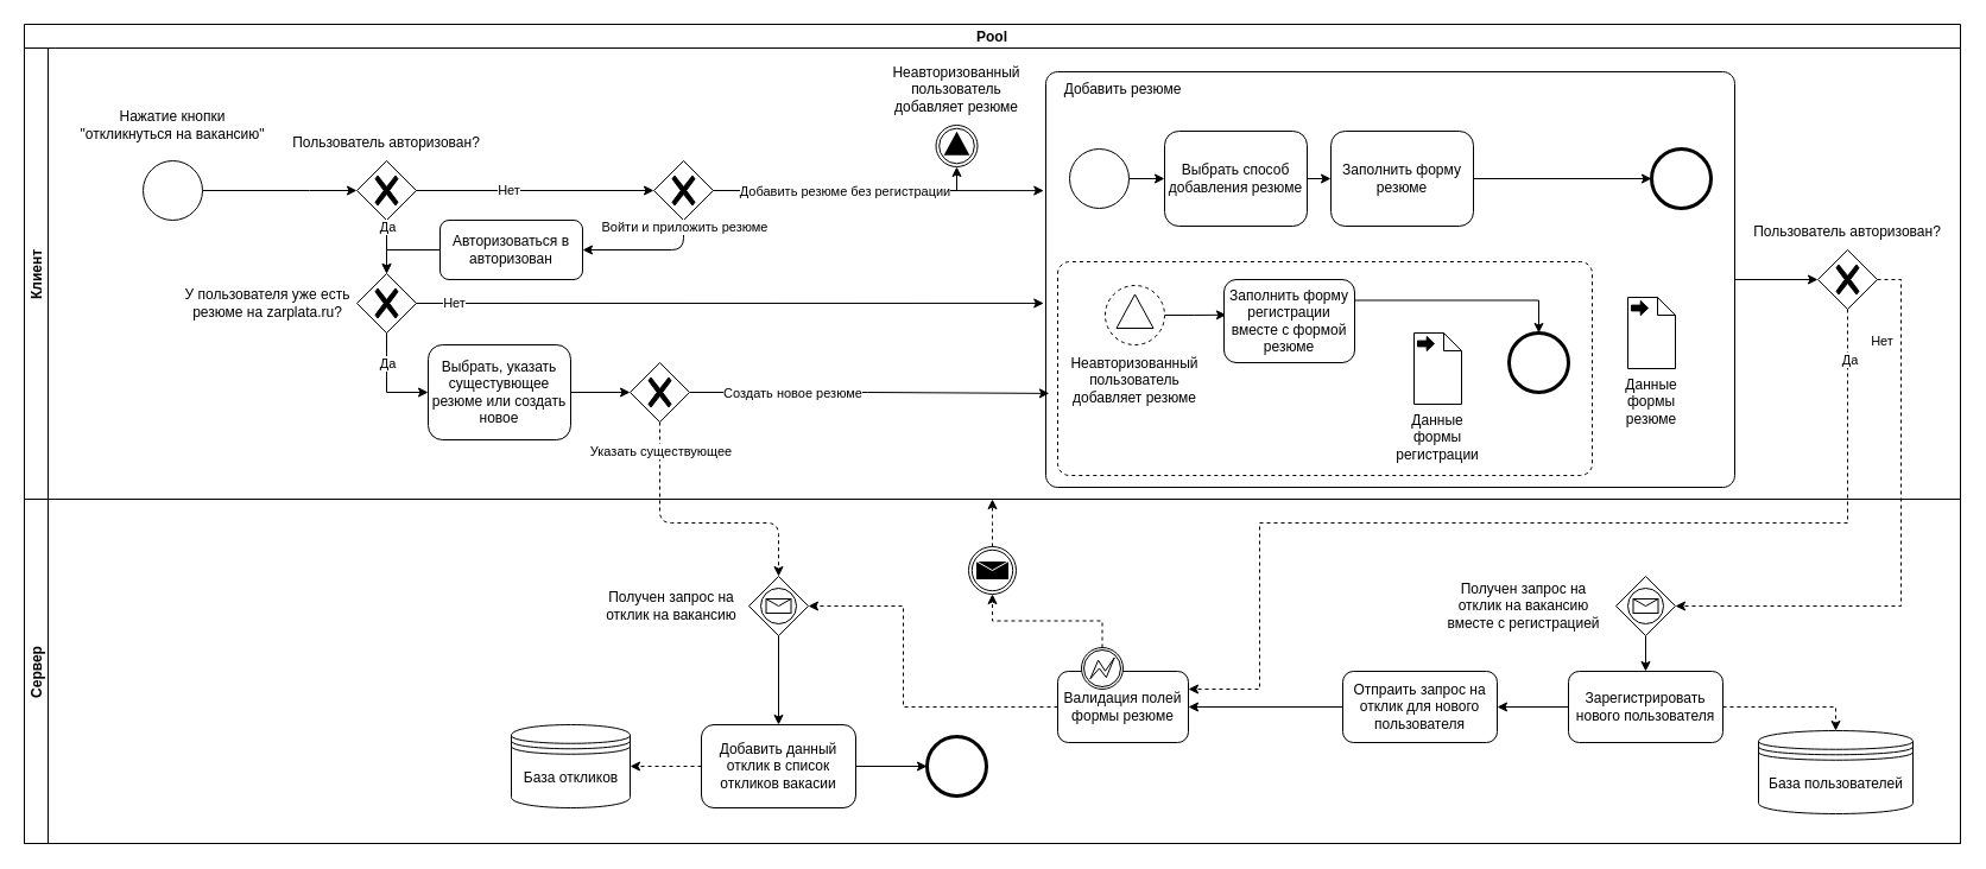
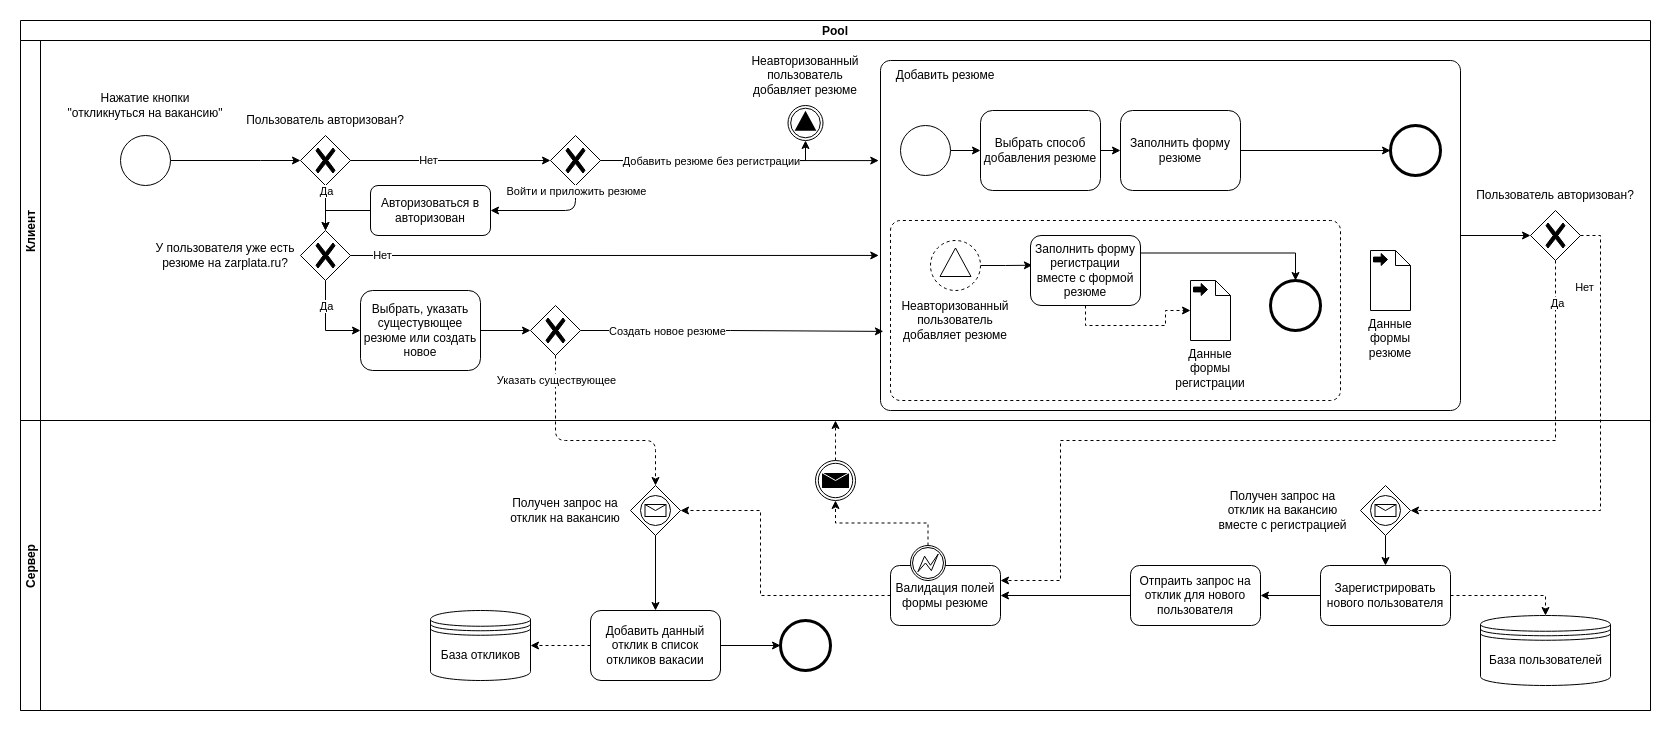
+ <mxCell id="43" style="edgeStyle=orthogonalEdgeStyle;rounded=0;orthogonalLoop=1;jettySize=auto;html=1;exitX=0.5;exitY=1;exitDx=0;exitDy=0;entryX=0;entryY=0.5;entryDx=0;entryDy=0;entryPerimeter=0;endArrow=classic;endFill=1;dashed=1;" parent="3" source="45" target="46" edge="1"><mxGeometry relative="1" as="geometry" /></mxCell>
